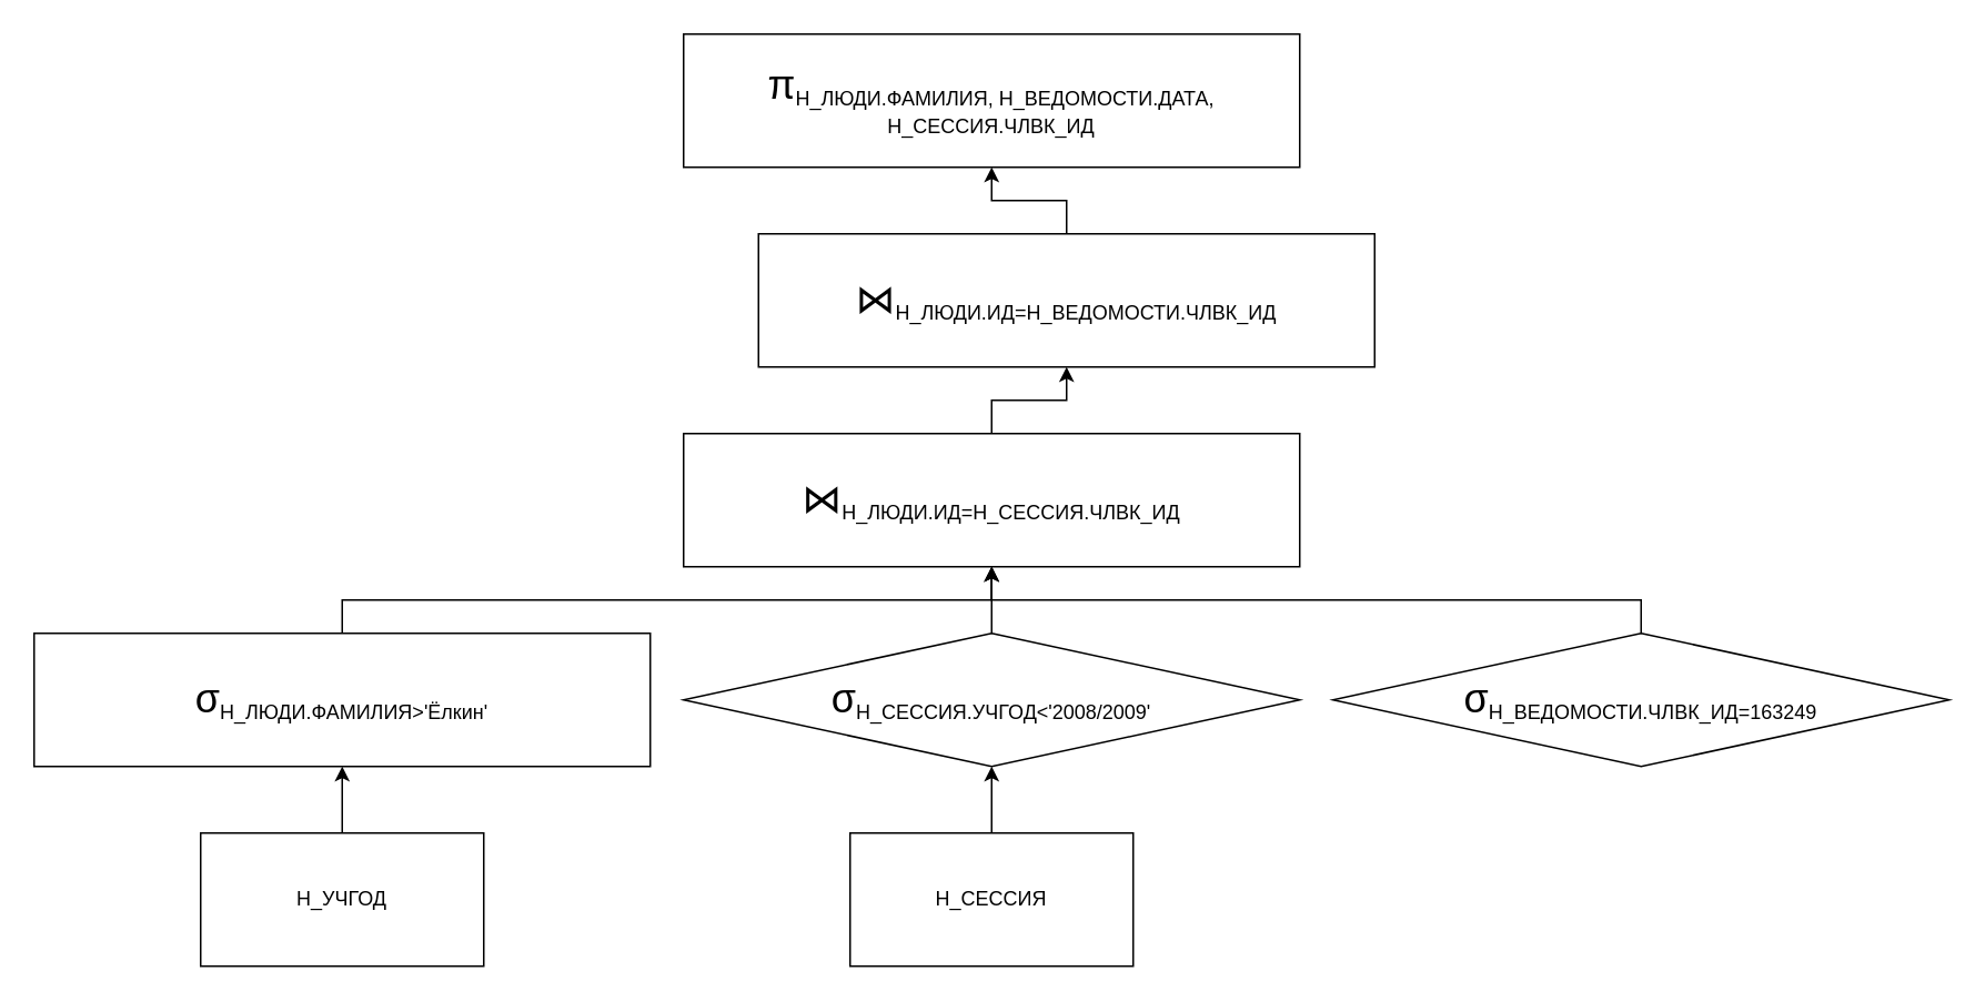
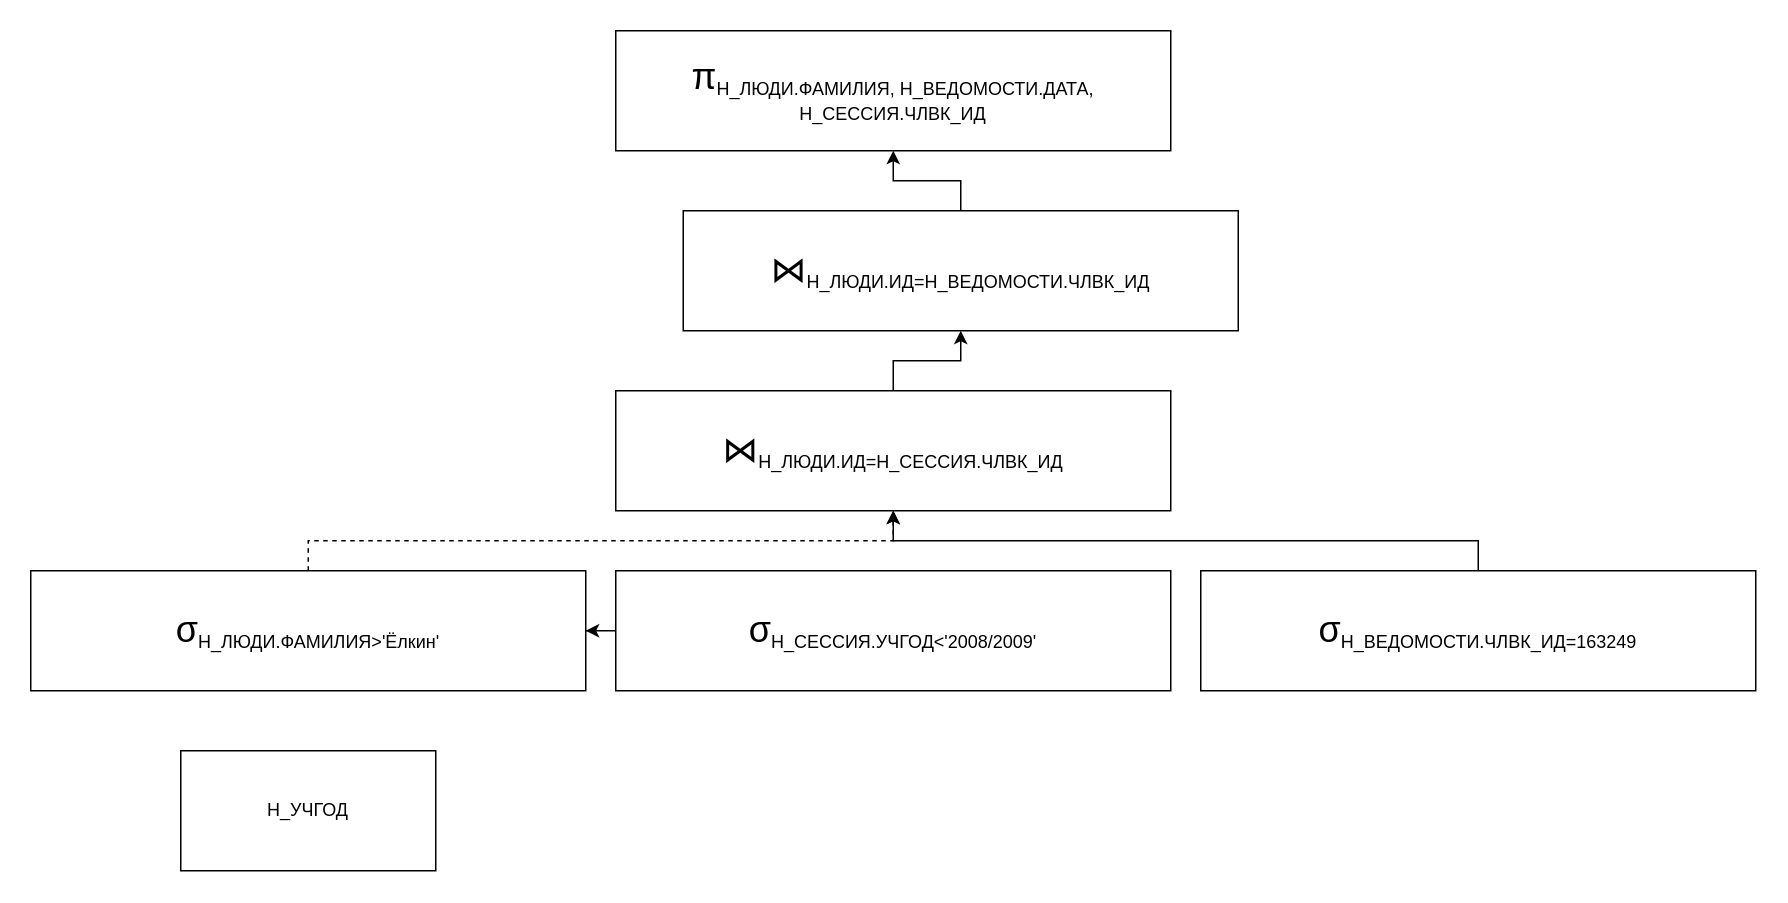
- <mxCell id="8" style="edgeStyle=orthogonalEdgeStyle;rounded=0;orthogonalLoop=1;jettySize=auto;html=1;entryX=0.5;entryY=1;entryDx=0;entryDy=0;" edge="1" parent="1" source="9" target="7"><mxGeometry relative="1" as="geometry"><Array as="points"><mxPoint x="205" y="360" /><mxPoint x="595" y="360" /></Array></mxGeometry></mxCell>
+ <mxCell id="8" style="edgeStyle=orthogonalEdgeStyle;rounded=0;orthogonalLoop=1;jettySize=auto;html=1;entryX=0.5;entryY=1;entryDx=0;entryDy=0;dashed=1;" edge="1" parent="1" source="9" target="7"><mxGeometry relative="1" as="geometry"><Array as="points"><mxPoint x="205" y="360" /><mxPoint x="595" y="360" /></Array></mxGeometry></mxCell>
- <mxCell id="15" style="edgeStyle=orthogonalEdgeStyle;rounded=0;orthogonalLoop=1;jettySize=auto;html=1;entryX=0.5;entryY=1;entryDx=0;entryDy=0;" edge="1" parent="1" source="16" target="7"><mxGeometry relative="1" as="geometry" /></mxCell>
+ <mxCell id="15" style="edgeStyle=orthogonalEdgeStyle;rounded=0;orthogonalLoop=1;jettySize=auto;html=1;" edge="1" parent="1" source="16" target="9"><mxGeometry relative="1" as="geometry" /></mxCell>
- <mxCell id="16" value="&lt;font style=&quot;font-size: 24px;&quot;&gt;σ&lt;/font&gt;&lt;sub style=&quot;&quot;&gt;&lt;font style=&quot;font-size: 12px;&quot;&gt;Н_СЕССИЯ.УЧГОД&amp;lt;'2008/2009'&lt;/font&gt;&lt;/sub&gt;" style="rhombus;whiteSpace=wrap;html=1;" vertex="1" parent="1"><mxGeometry x="410" y="380" width="370" height="80" as="geometry" /></mxCell>
+ <mxCell id="16" value="&lt;font style=&quot;font-size: 24px;&quot;&gt;σ&lt;/font&gt;&lt;sub style=&quot;&quot;&gt;&lt;font style=&quot;font-size: 12px;&quot;&gt;Н_СЕССИЯ.УЧГОД&amp;lt;'2008/2009'&lt;/font&gt;&lt;/sub&gt;" style="rounded=0;whiteSpace=wrap;html=1;" vertex="1" parent="1"><mxGeometry x="410" y="380" width="370" height="80" as="geometry" /></mxCell>
- <mxCell id="14" value="&lt;font style=&quot;font-size: 24px;&quot;&gt;σ&lt;/font&gt;&lt;sub style=&quot;&quot;&gt;&lt;font style=&quot;font-size: 12px;&quot;&gt;Н_ВЕДОМОСТИ.ЧЛВК_ИД=163249&lt;/font&gt;&lt;/sub&gt;" style="rhombus;whiteSpace=wrap;html=1;" vertex="1" parent="1"><mxGeometry x="800" y="380" width="370" height="80" as="geometry" /></mxCell>
+ <mxCell id="14" value="&lt;font style=&quot;font-size: 24px;&quot;&gt;σ&lt;/font&gt;&lt;sub style=&quot;&quot;&gt;&lt;font style=&quot;font-size: 12px;&quot;&gt;Н_ВЕДОМОСТИ.ЧЛВК_ИД=163249&lt;/font&gt;&lt;/sub&gt;" style="rounded=0;whiteSpace=wrap;html=1;" vertex="1" parent="1"><mxGeometry x="800" y="380" width="370" height="80" as="geometry" /></mxCell>
- <mxCell id="2" style="edgeStyle=orthogonalEdgeStyle;rounded=0;orthogonalLoop=1;jettySize=auto;html=1;entryX=0.5;entryY=1;entryDx=0;entryDy=0;" edge="1" parent="1" source="3" target="9"><mxGeometry relative="1" as="geometry" /></mxCell>
- <mxCell id="4" style="edgeStyle=orthogonalEdgeStyle;rounded=0;orthogonalLoop=1;jettySize=auto;html=1;entryX=0.5;entryY=1;entryDx=0;entryDy=0;" edge="1" parent="1" source="5" target="16"><mxGeometry relative="1" as="geometry" /></mxCell>
- <mxCell id="5" value="&lt;font style=&quot;font-size: 12px;&quot;&gt;Н_СЕССИЯ&lt;/font&gt;" style="rounded=0;whiteSpace=wrap;html=1;" parent="1" vertex="1"><mxGeometry x="510" y="500" width="170" height="80" as="geometry" /></mxCell>
